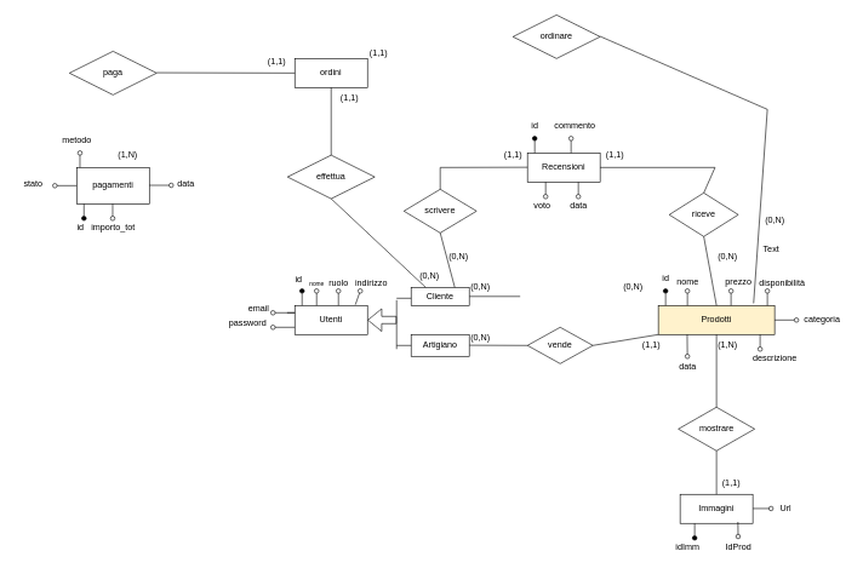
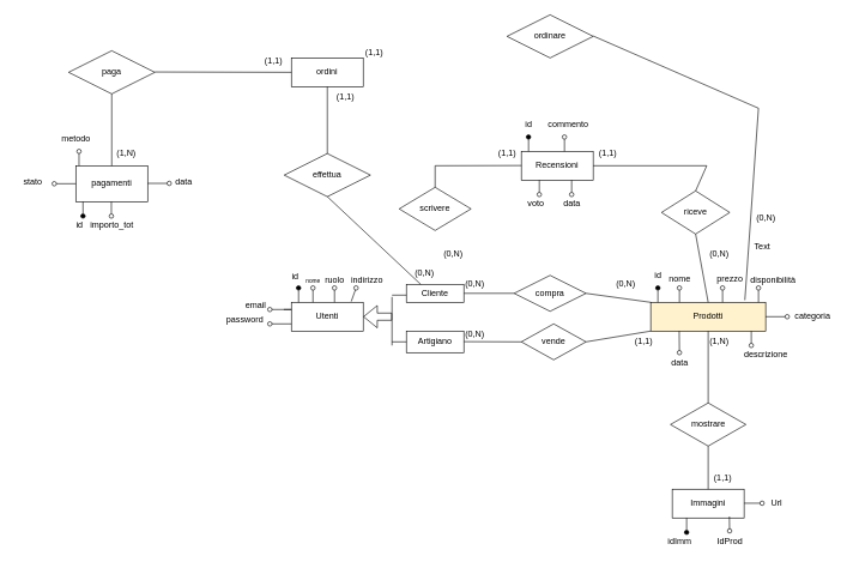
+ <mxCell id="83" value="" style="endArrow=none;html=1;rounded=0;entryX=0.5;entryY=1;entryDx=0;entryDy=0;exitX=0.5;exitY=0;exitDx=0;exitDy=0;" parent="1" source="76" target="82" edge="1"><mxGeometry relative="1" as="geometry"><mxPoint x="655" y="150" as="sourcePoint" /><mxPoint x="815" y="150" as="targetPoint" /></mxGeometry></mxCell>
- <mxCell id="52" value="" style="endArrow=none;html=1;rounded=0;exitX=0.5;exitY=1;exitDx=0;exitDy=0;entryX=0.75;entryY=0;entryDx=0;entryDy=0;" parent="1" source="50" target="23" edge="1"><mxGeometry relative="1" as="geometry"><mxPoint x="615" y="320" as="sourcePoint" /><mxPoint x="775" y="320" as="targetPoint" /></mxGeometry></mxCell>
+ <mxCell id="16" value="compra" style="shape=rhombus;perimeter=rhombusPerimeter;whiteSpace=wrap;html=1;align=center;" parent="1" vertex="1"><mxGeometry x="715" y="382.5" width="100" height="50" as="geometry" /></mxCell>
+ <mxCell id="25" value="" style="endArrow=none;html=1;rounded=0;entryX=0;entryY=0;entryDx=0;entryDy=0;exitX=1;exitY=0.5;exitDx=0;exitDy=0;" parent="1" source="16" target="18" edge="1"><mxGeometry relative="1" as="geometry"><mxPoint x="605" y="520" as="sourcePoint" /><mxPoint x="765" y="520" as="targetPoint" /></mxGeometry></mxCell>
